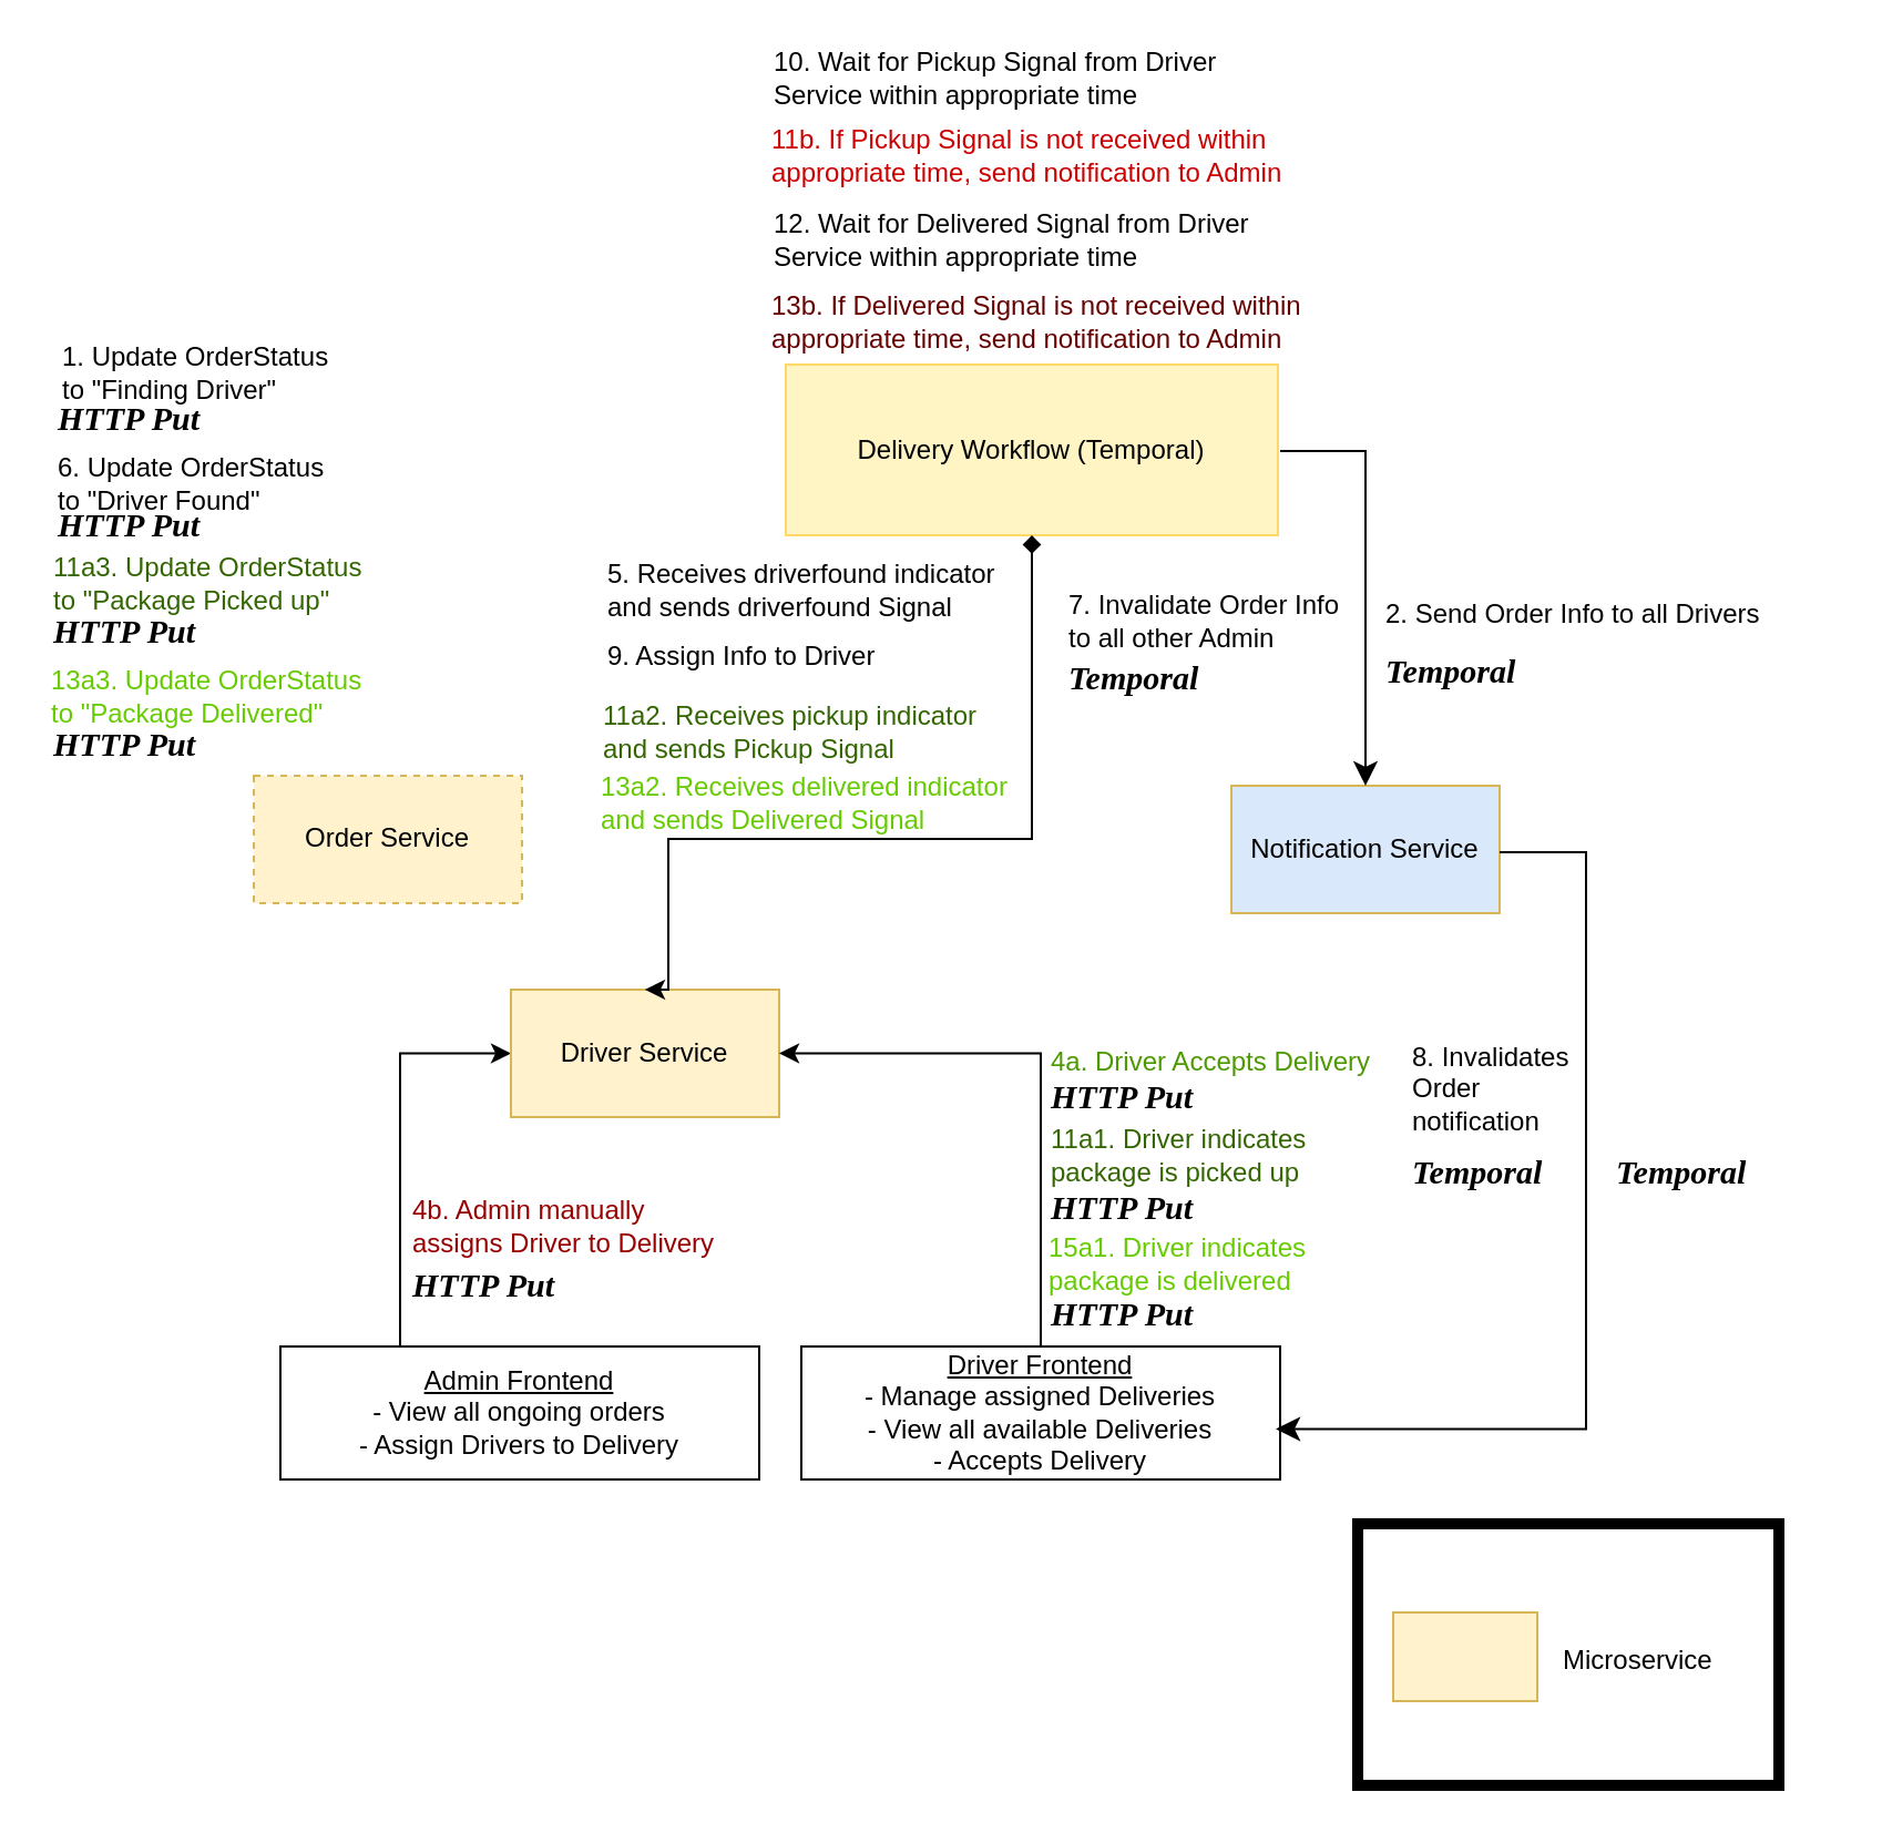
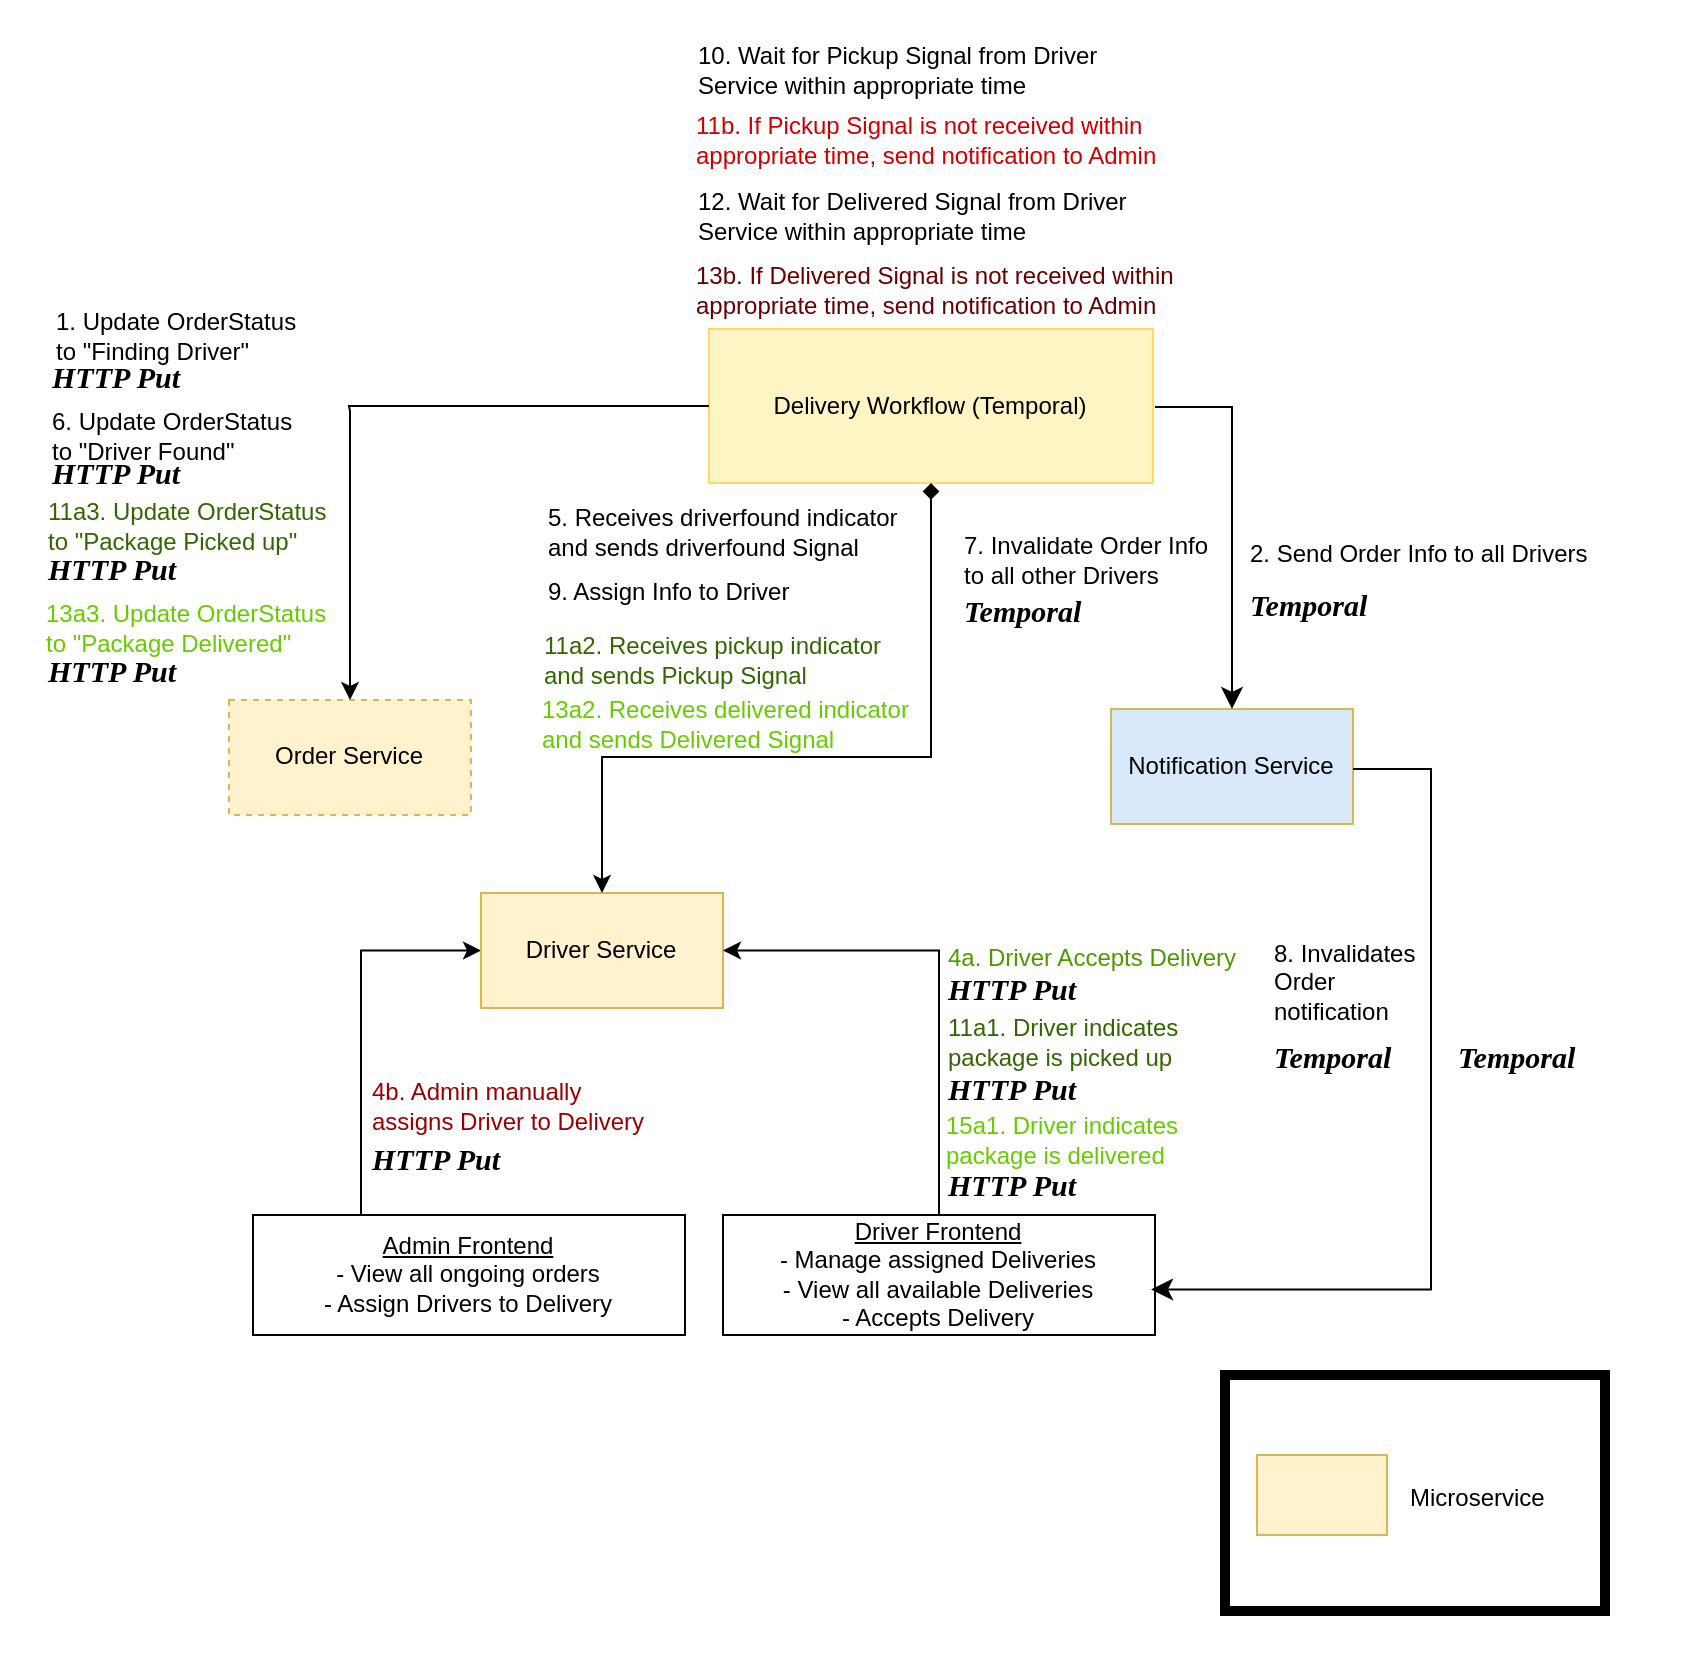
+ <mxCell id="4" value="" style="endArrow=none;startArrow=classic;html=1;rounded=0;entryX=0;entryY=0.5;entryDx=0;entryDy=0;edgeStyle=orthogonalEdgeStyle;startFill=1;exitX=0.5;exitY=0;exitDx=0;exitDy=0;" parent="1" source="3" target="2" edge="1"><mxGeometry width="50" height="50" relative="1" as="geometry"><mxPoint x="313" y="223" as="sourcePoint" /><mxPoint x="173.25" y="130" as="targetPoint" /><Array as="points"><mxPoint x="174" y="205" /><mxPoint x="174" y="205" /><mxPoint x="174" y="203" /></Array></mxGeometry></mxCell>
- <mxCell id="29" value="7. Invalidate Order Info to all other Admin" style="text;html=1;align=left;verticalAlign=middle;whiteSpace=wrap;rounded=0;" parent="1" vertex="1"><mxGeometry x="480" y="265" width="136" height="30" as="geometry" /></mxCell>
+ <mxCell id="29" value="7. Invalidate Order Info to all other Drivers" style="text;html=1;align=left;verticalAlign=middle;whiteSpace=wrap;rounded=0;" parent="1" vertex="1"><mxGeometry x="480" y="265" width="136" height="30" as="geometry" /></mxCell>
- <mxCell id="7" value="Driver Service" style="rounded=0;whiteSpace=wrap;html=1;fillColor=#fff2cc;strokeColor=#d6b656;" parent="1" vertex="1"><mxGeometry x="230" y="446" width="121" height="57.5" as="geometry" /></mxCell>
+ <mxCell id="7" value="Driver Service" style="rounded=0;whiteSpace=wrap;html=1;fillColor=#fff2cc;strokeColor=#d6b656;" parent="1" vertex="1"><mxGeometry x="240" y="446" width="121" height="57.5" as="geometry" /></mxCell>
